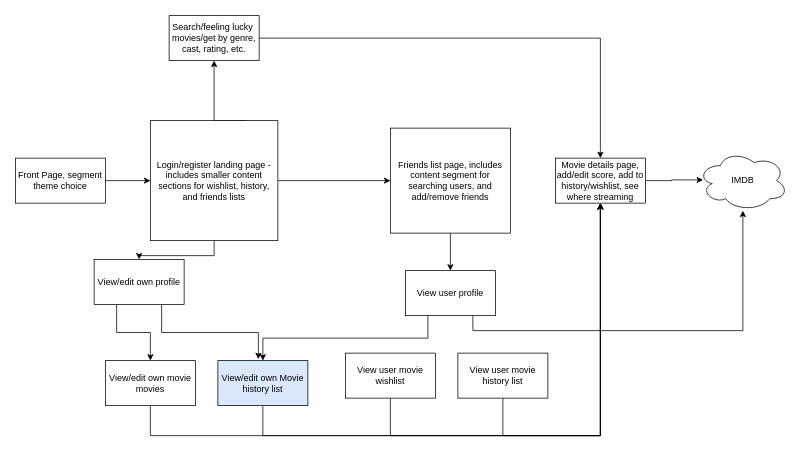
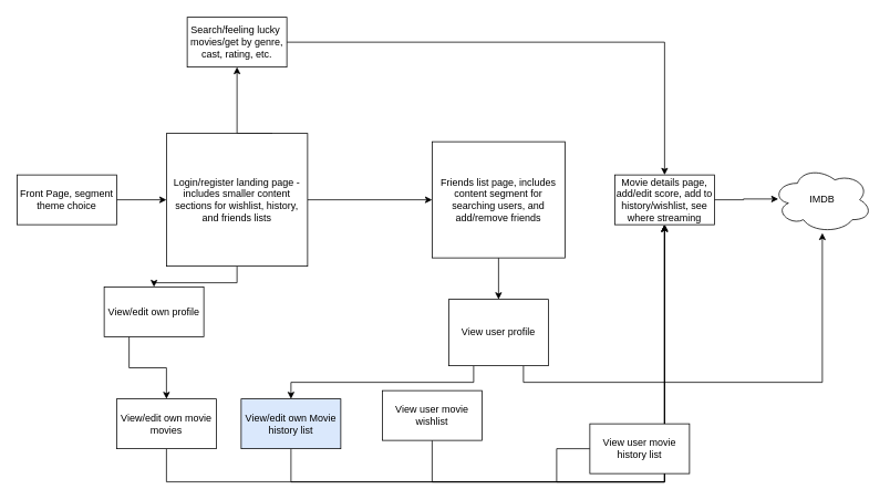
- <mxCell id="13" value="View user profile" style="rounded=0;whiteSpace=wrap;html=1;" vertex="1" parent="1"><mxGeometry x="540" y="360" width="120" height="60" as="geometry" /></mxCell>
+ <mxCell id="13" value="View user profile" style="rounded=0;whiteSpace=wrap;html=1;" vertex="1" parent="1"><mxGeometry x="540" y="360" width="120" height="80" as="geometry" /></mxCell>
- <mxCell id="9" style="edgeStyle=orthogonalEdgeStyle;rounded=0;orthogonalLoop=1;jettySize=auto;html=1;exitX=0.75;exitY=1;exitDx=0;exitDy=0;entryX=0.45;entryY=-0.033;entryDx=0;entryDy=0;entryPerimeter=0;" edge="1" parent="1" source="10" target="17"><mxGeometry relative="1" as="geometry" /></mxCell>
- <mxCell id="23" value="View user movie history list" style="rounded=0;whiteSpace=wrap;html=1;" vertex="1" parent="1"><mxGeometry x="610" y="470" width="120" height="60" as="geometry" /></mxCell>
+ <mxCell id="23" value="View user movie history list" style="rounded=0;whiteSpace=wrap;html=1;" vertex="1" parent="1"><mxGeometry x="710" y="510" width="120" height="60" as="geometry" /></mxCell>
